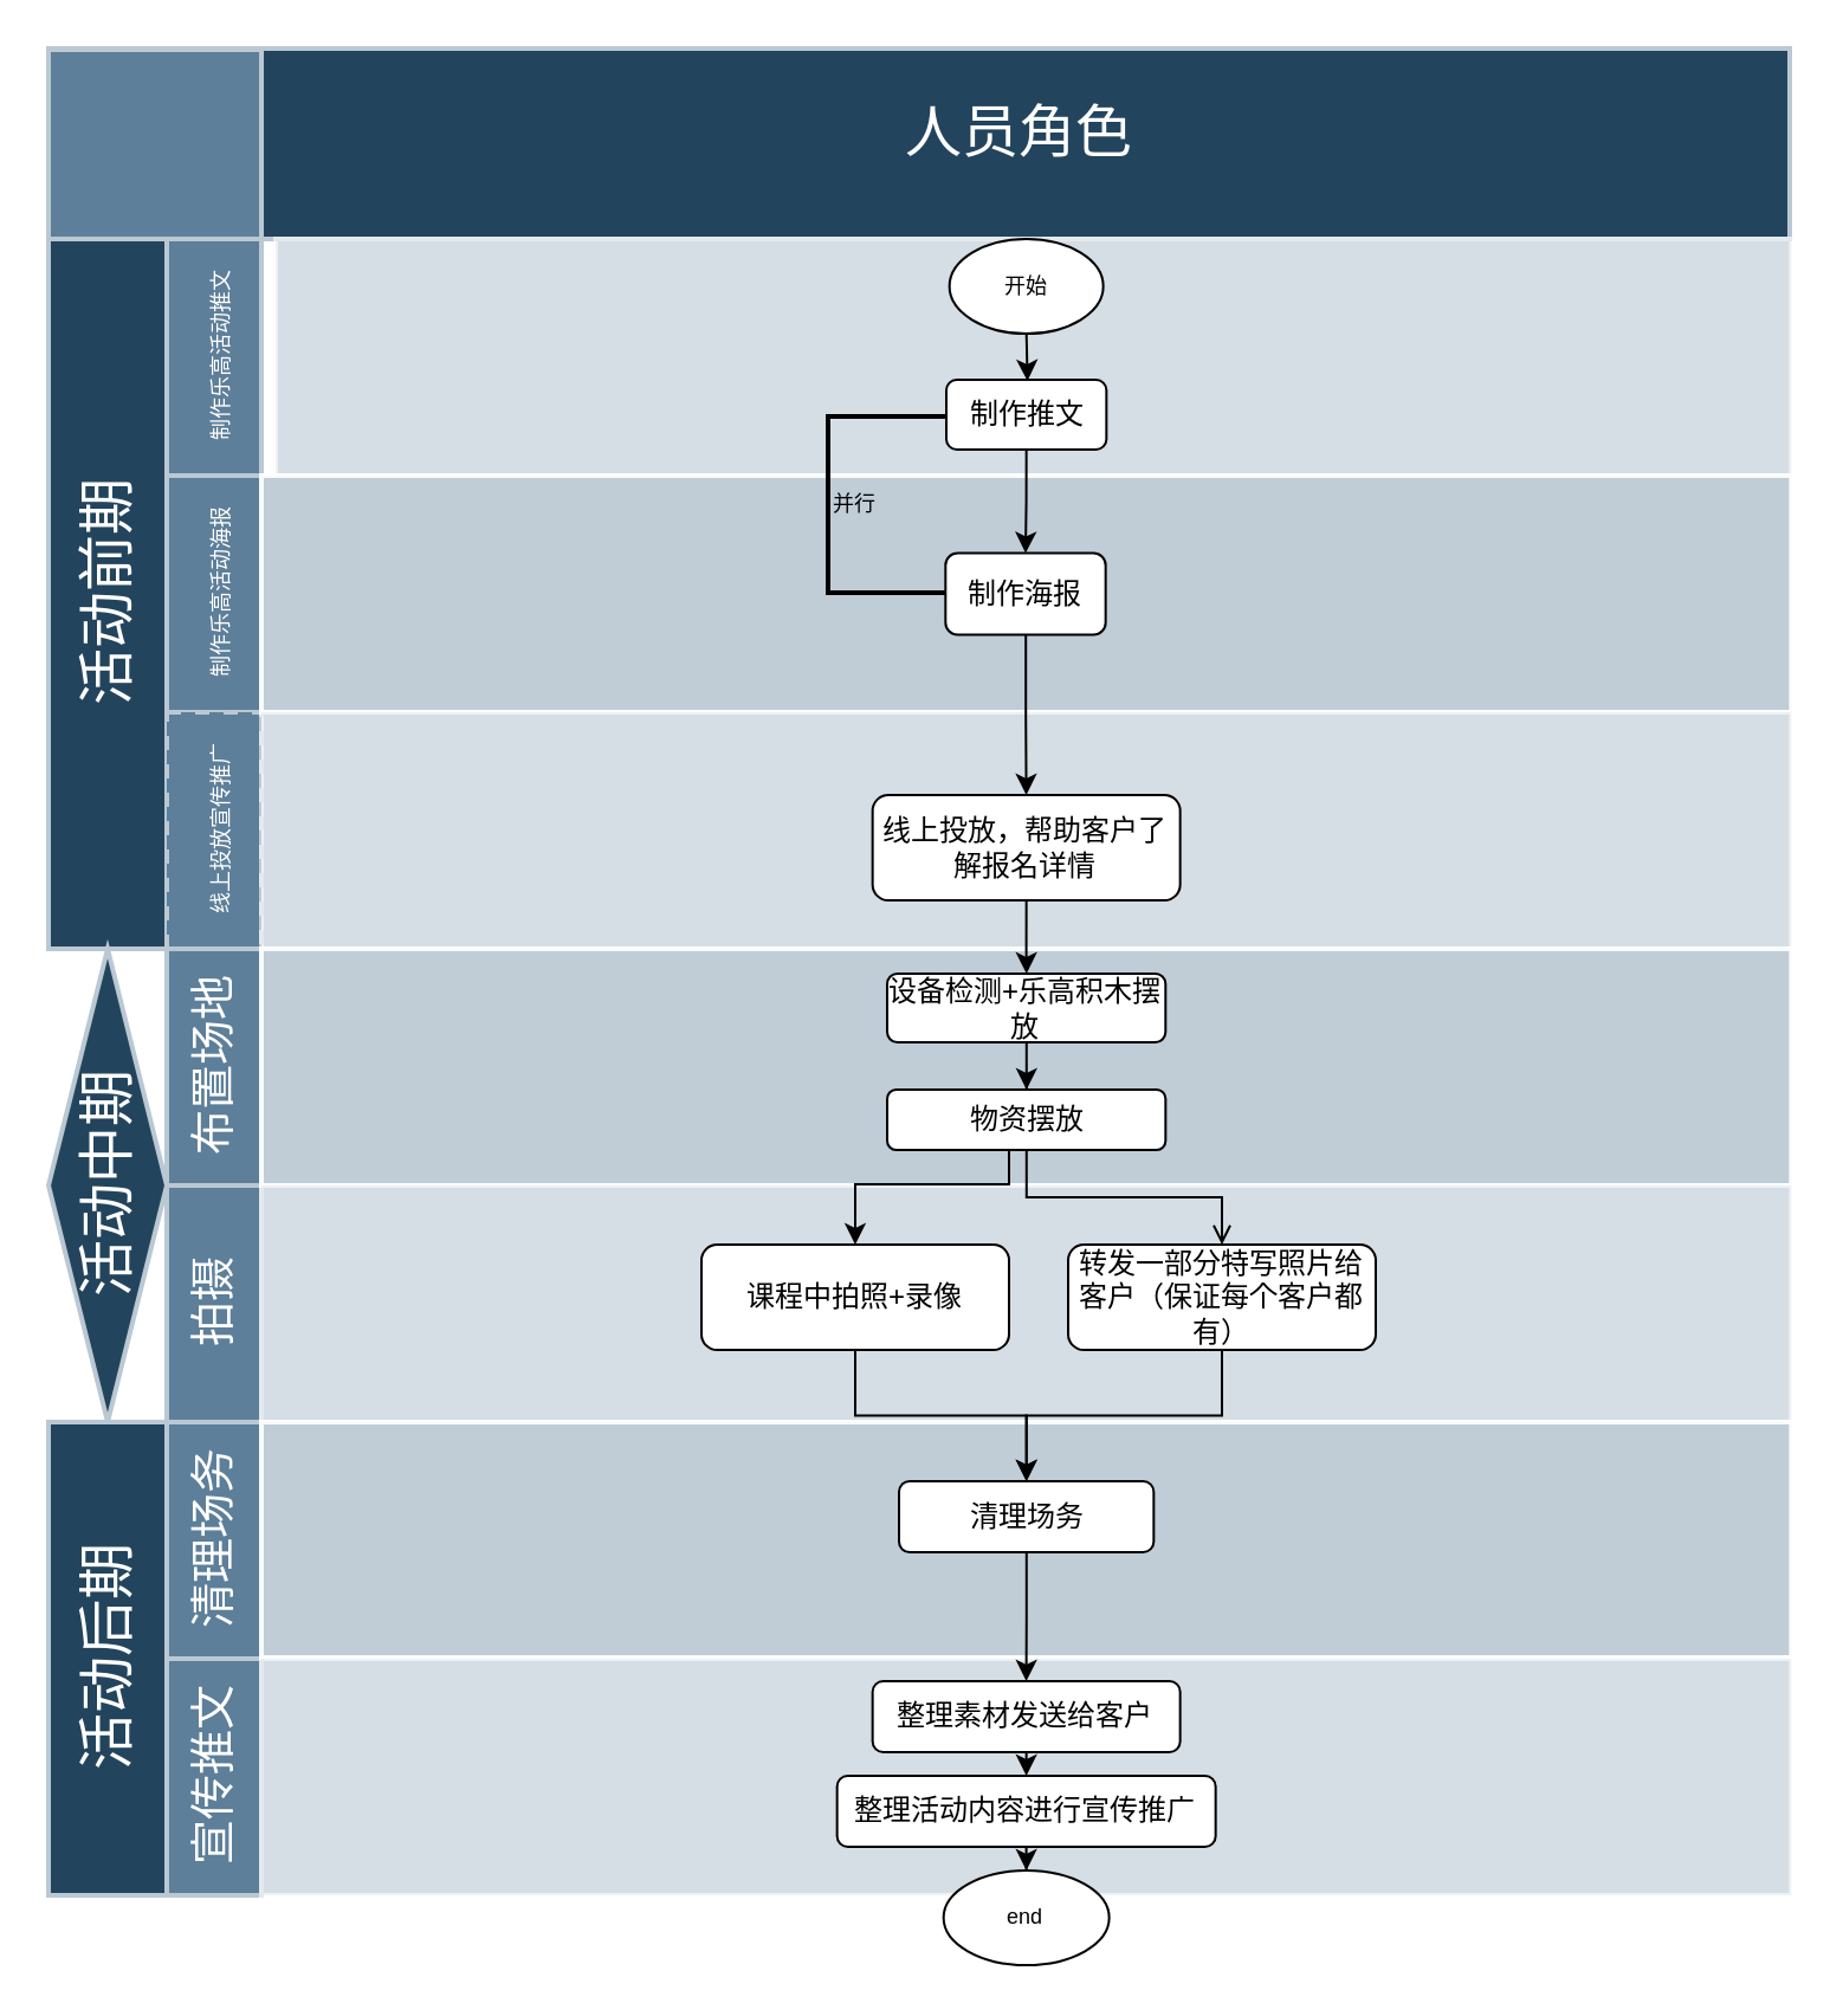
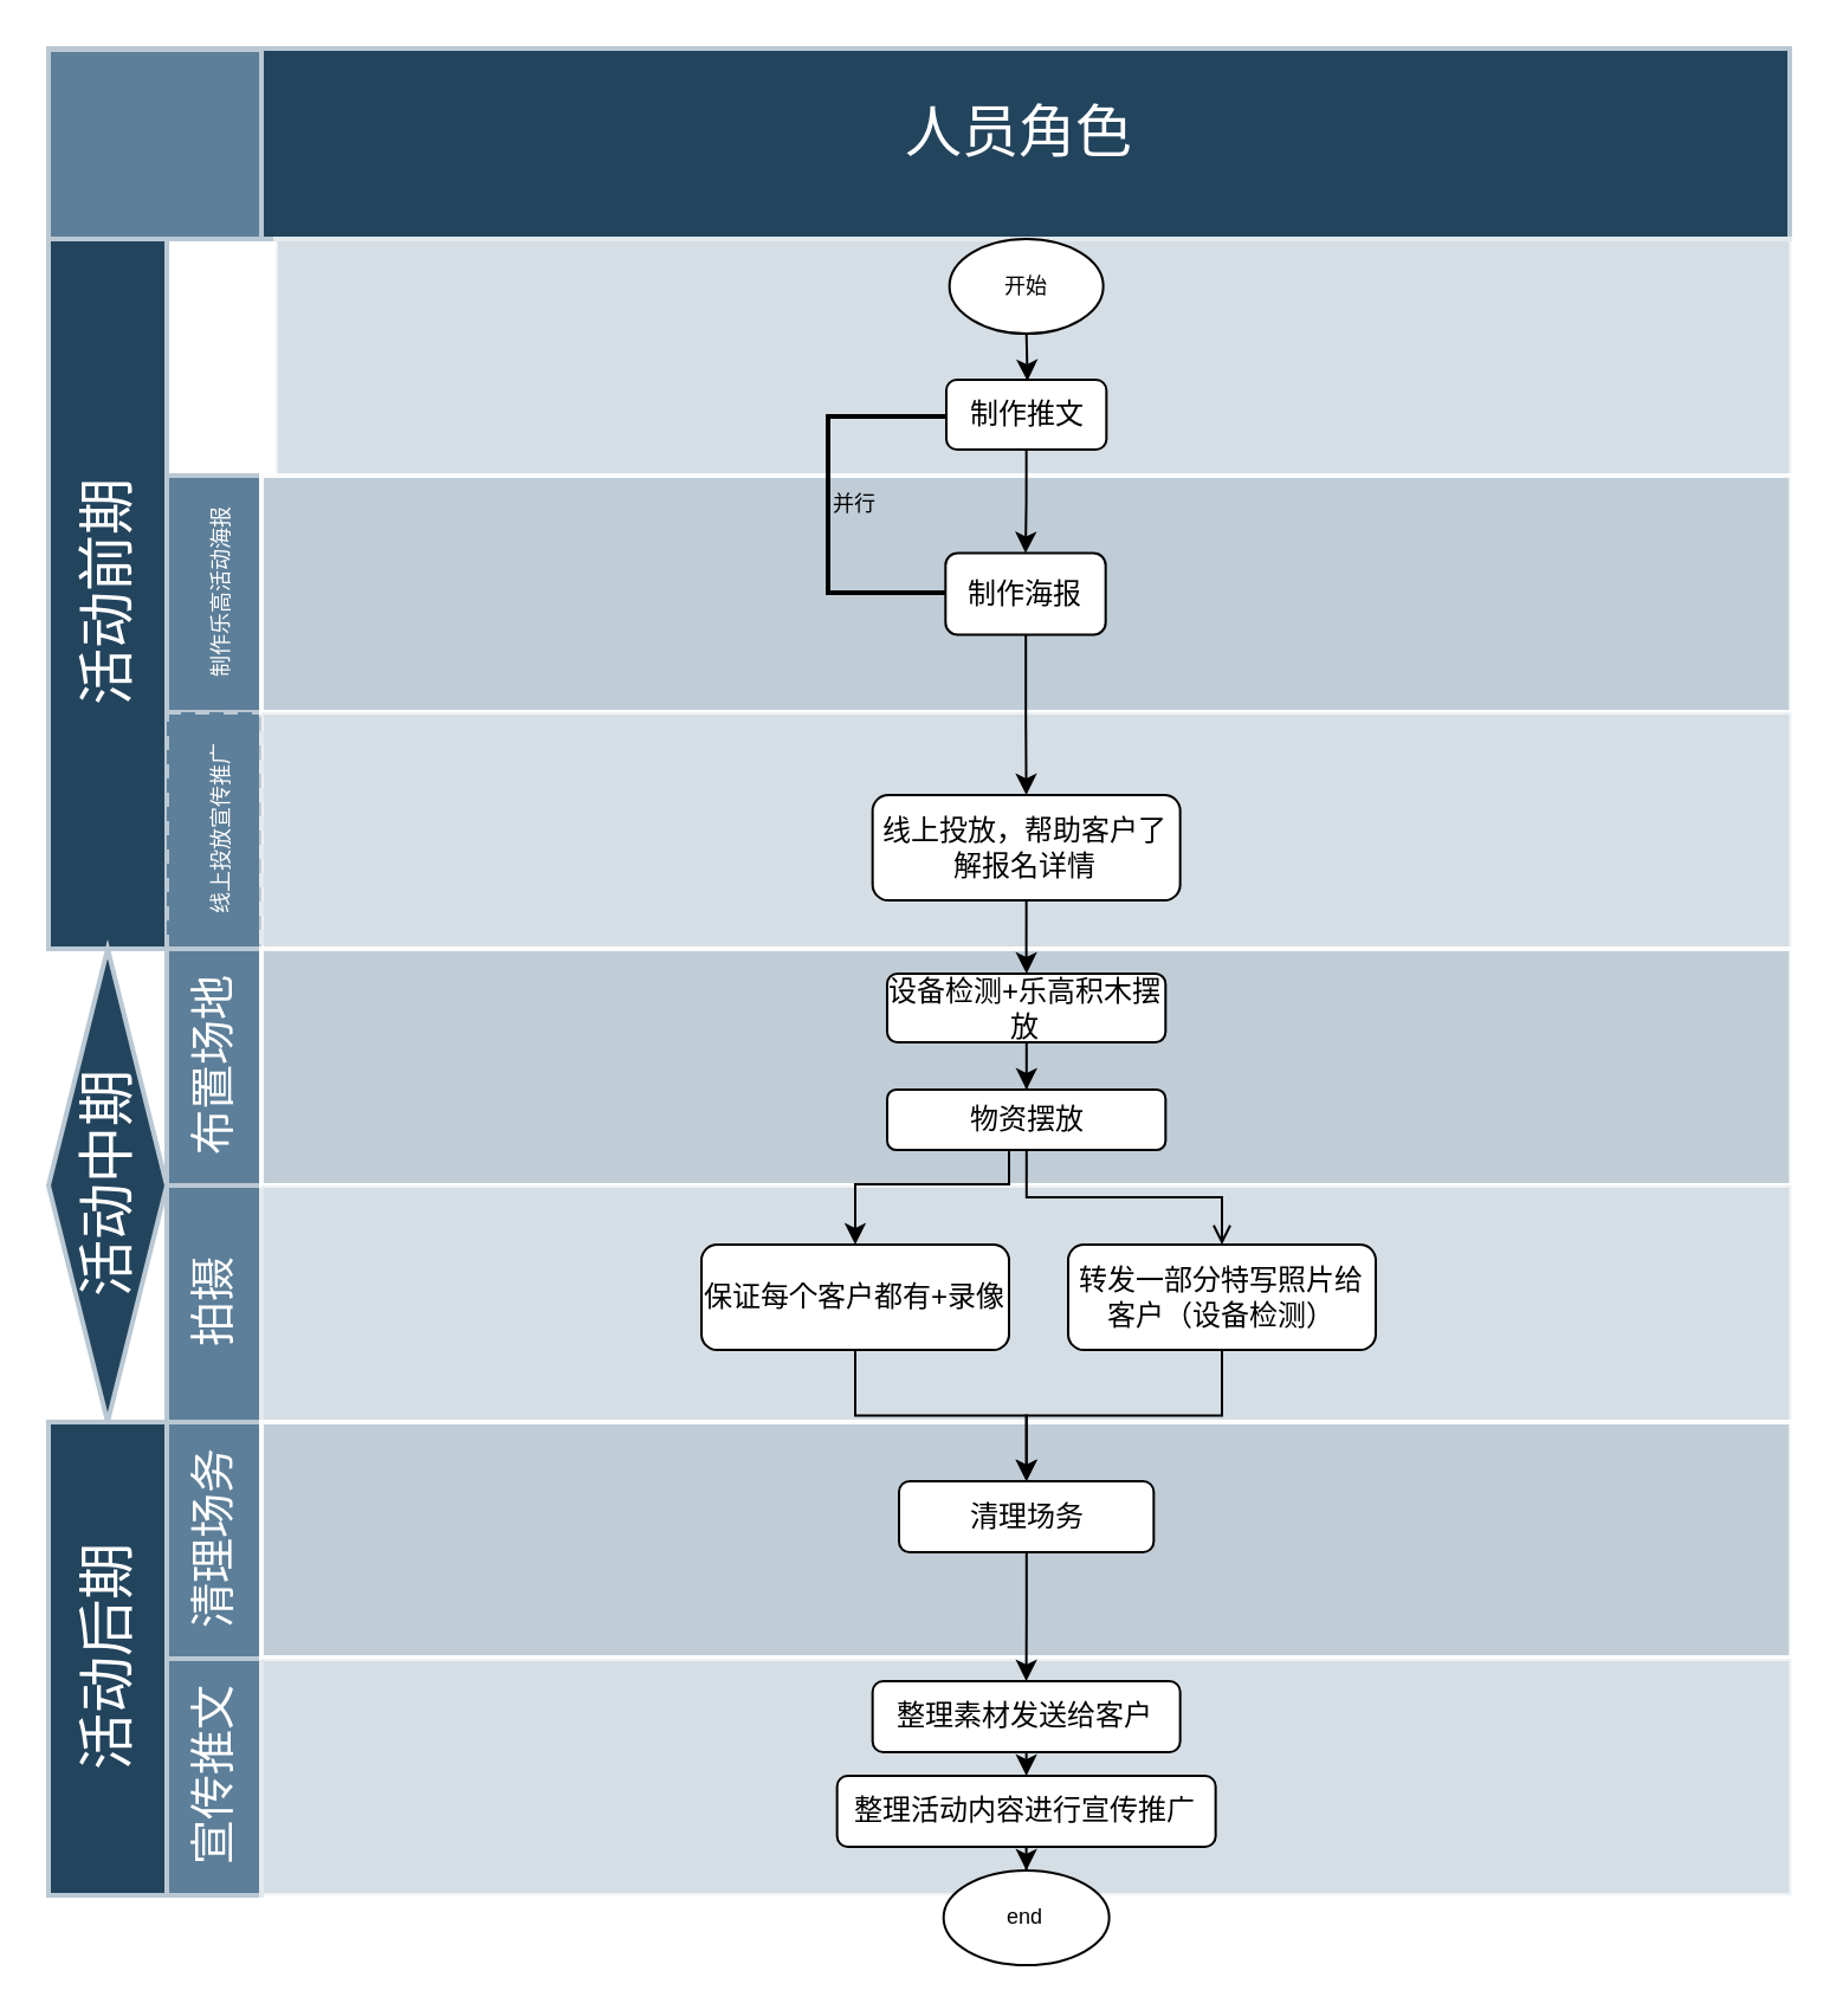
- <mxCell id="4" value="&lt;font style=&quot;font-size: 9px;&quot;&gt;制作乐高活动推文&lt;/font&gt;" style="strokeColor=#BAC8D3;fillColor=#5d7f99;fontSize=19;strokeWidth=2;horizontal=0;fontFamily=Helvetica;html=1;labelBackgroundColor=none;fontColor=#FFFFFF;movable=1;resizable=1;rotatable=1;deletable=1;editable=1;connectable=1;" parent="1" vertex="1"><mxGeometry x="70" y="100.5" width="40" height="100" as="geometry" /></mxCell>
- <mxCell id="30" value="课程中拍照+录像" style="rounded=1;whiteSpace=wrap;html=1;movable=1;resizable=1;rotatable=1;deletable=1;editable=1;connectable=1;" vertex="1" parent="1"><mxGeometry x="296" y="525.5" width="130" height="44.5" as="geometry" /></mxCell>
+ <mxCell id="30" value="保证每个客户都有+录像" style="rounded=1;whiteSpace=wrap;html=1;movable=1;resizable=1;rotatable=1;deletable=1;editable=1;connectable=1;" vertex="1" parent="1"><mxGeometry x="296" y="525.5" width="130" height="44.5" as="geometry" /></mxCell>
- <mxCell id="46" value="转发一部分特写照片给客户（保证每个客户都有）" style="rounded=1;whiteSpace=wrap;html=1;movable=1;resizable=1;rotatable=1;deletable=1;editable=1;connectable=1;" vertex="1" parent="1"><mxGeometry x="451" y="525.5" width="130" height="44.5" as="geometry" /></mxCell>
+ <mxCell id="46" value="转发一部分特写照片给客户（设备检测）" style="rounded=1;whiteSpace=wrap;html=1;movable=1;resizable=1;rotatable=1;deletable=1;editable=1;connectable=1;" vertex="1" parent="1"><mxGeometry x="451" y="525.5" width="130" height="44.5" as="geometry" /></mxCell>
